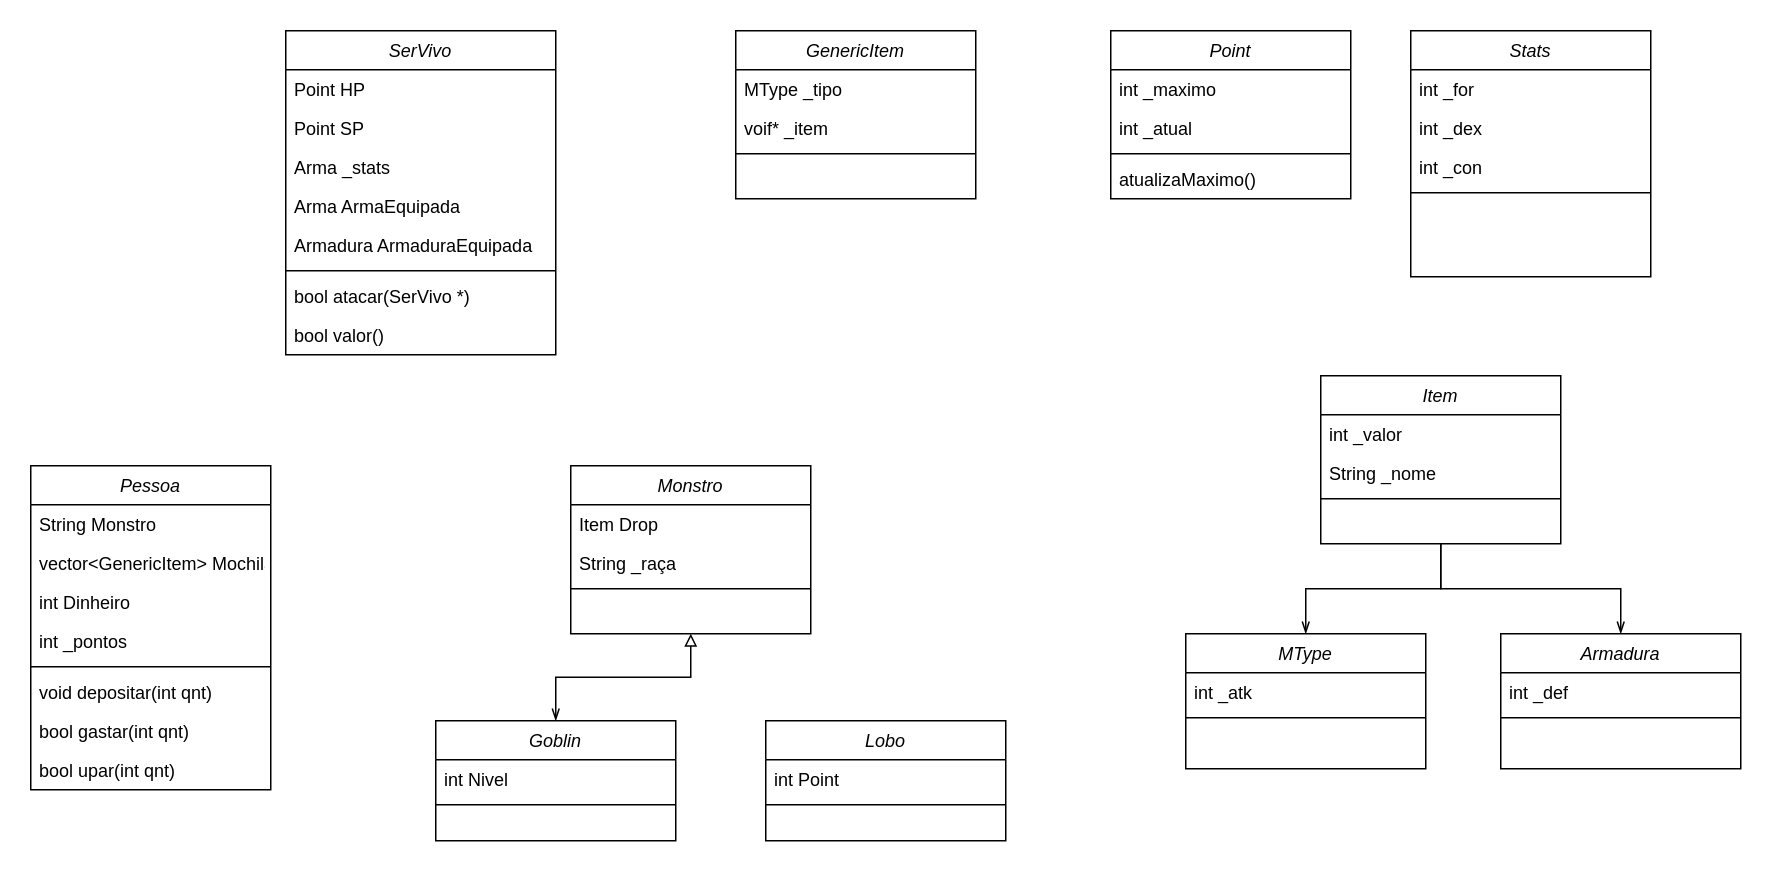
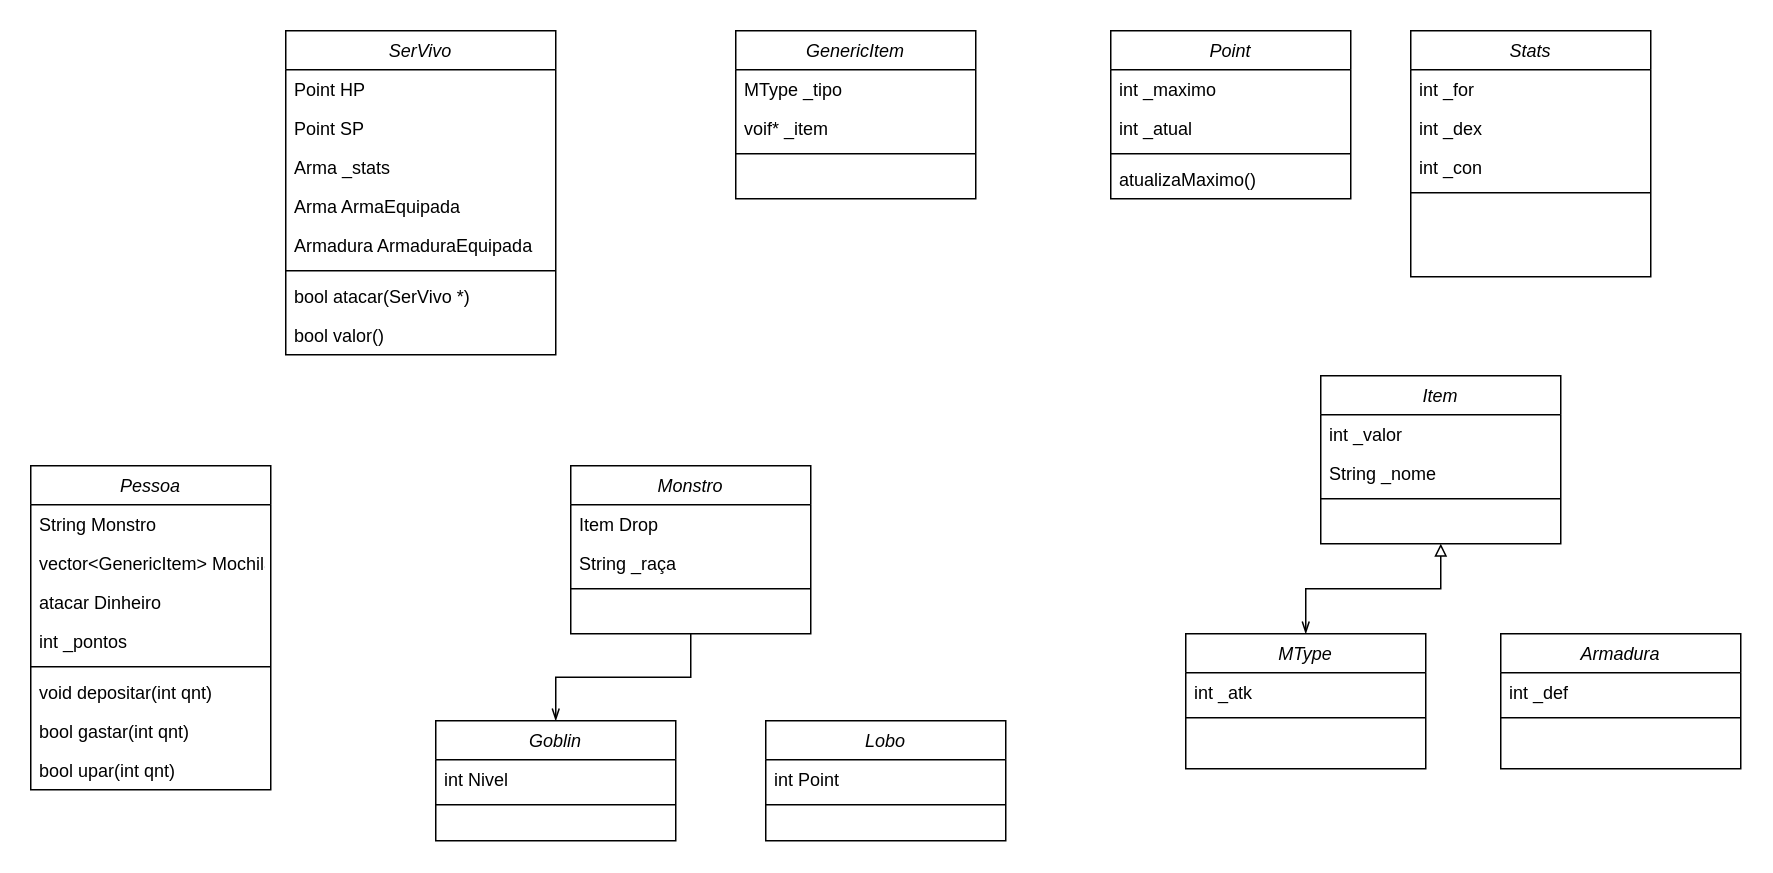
- <mxCell id="45" style="edgeStyle=orthogonalEdgeStyle;rounded=0;orthogonalLoop=1;jettySize=auto;html=1;exitX=0.5;exitY=0;exitDx=0;exitDy=0;entryX=0.5;entryY=1;entryDx=0;entryDy=0;startArrow=openThin;startFill=0;endArrow=none;endFill=0;" edge="1" parent="1" source="46" target="41"><mxGeometry relative="1" as="geometry" /></mxCell>
+ <mxCell id="45" style="edgeStyle=orthogonalEdgeStyle;rounded=0;orthogonalLoop=1;jettySize=auto;html=1;exitX=0.5;exitY=0;exitDx=0;exitDy=0;entryX=0.5;entryY=1;entryDx=0;entryDy=0;startArrow=openThin;startFill=0;endArrow=block;endFill=0;" edge="1" parent="1" source="46" target="41"><mxGeometry relative="1" as="geometry" /></mxCell>
- <mxCell id="49" style="edgeStyle=orthogonalEdgeStyle;rounded=0;orthogonalLoop=1;jettySize=auto;html=1;exitX=0.5;exitY=0;exitDx=0;exitDy=0;entryX=0.5;entryY=1;entryDx=0;entryDy=0;startArrow=openThin;startFill=0;endArrow=none;endFill=0;" edge="1" parent="1" source="50" target="41"><mxGeometry relative="1" as="geometry" /></mxCell>
- <mxCell id="14" value="int Dinheiro" style="text;align=left;verticalAlign=top;spacingLeft=4;spacingRight=4;overflow=hidden;rotatable=0;points=[[0,0.5],[1,0.5]];portConstraint=eastwest;rounded=0;shadow=0;html=0;" vertex="1" parent="11"><mxGeometry y="78" width="160" height="26" as="geometry" /></mxCell>
+ <mxCell id="14" value="atacar Dinheiro" style="text;align=left;verticalAlign=top;spacingLeft=4;spacingRight=4;overflow=hidden;rotatable=0;points=[[0,0.5],[1,0.5]];portConstraint=eastwest;rounded=0;shadow=0;html=0;" vertex="1" parent="11"><mxGeometry y="78" width="160" height="26" as="geometry" /></mxCell>
- <mxCell id="24" style="edgeStyle=orthogonalEdgeStyle;rounded=0;orthogonalLoop=1;jettySize=auto;html=1;exitX=0.5;exitY=0;exitDx=0;exitDy=0;entryX=0.5;entryY=1;entryDx=0;entryDy=0;startArrow=openThin;startFill=0;endArrow=block;endFill=0;" edge="1" parent="1" source="25" target="20"><mxGeometry relative="1" as="geometry" /></mxCell>
+ <mxCell id="24" style="edgeStyle=orthogonalEdgeStyle;rounded=0;orthogonalLoop=1;jettySize=auto;html=1;exitX=0.5;exitY=0;exitDx=0;exitDy=0;entryX=0.5;entryY=1;entryDx=0;entryDy=0;startArrow=openThin;startFill=0;endArrow=none;endFill=0;" edge="1" parent="1" source="25" target="20"><mxGeometry relative="1" as="geometry" /></mxCell>
